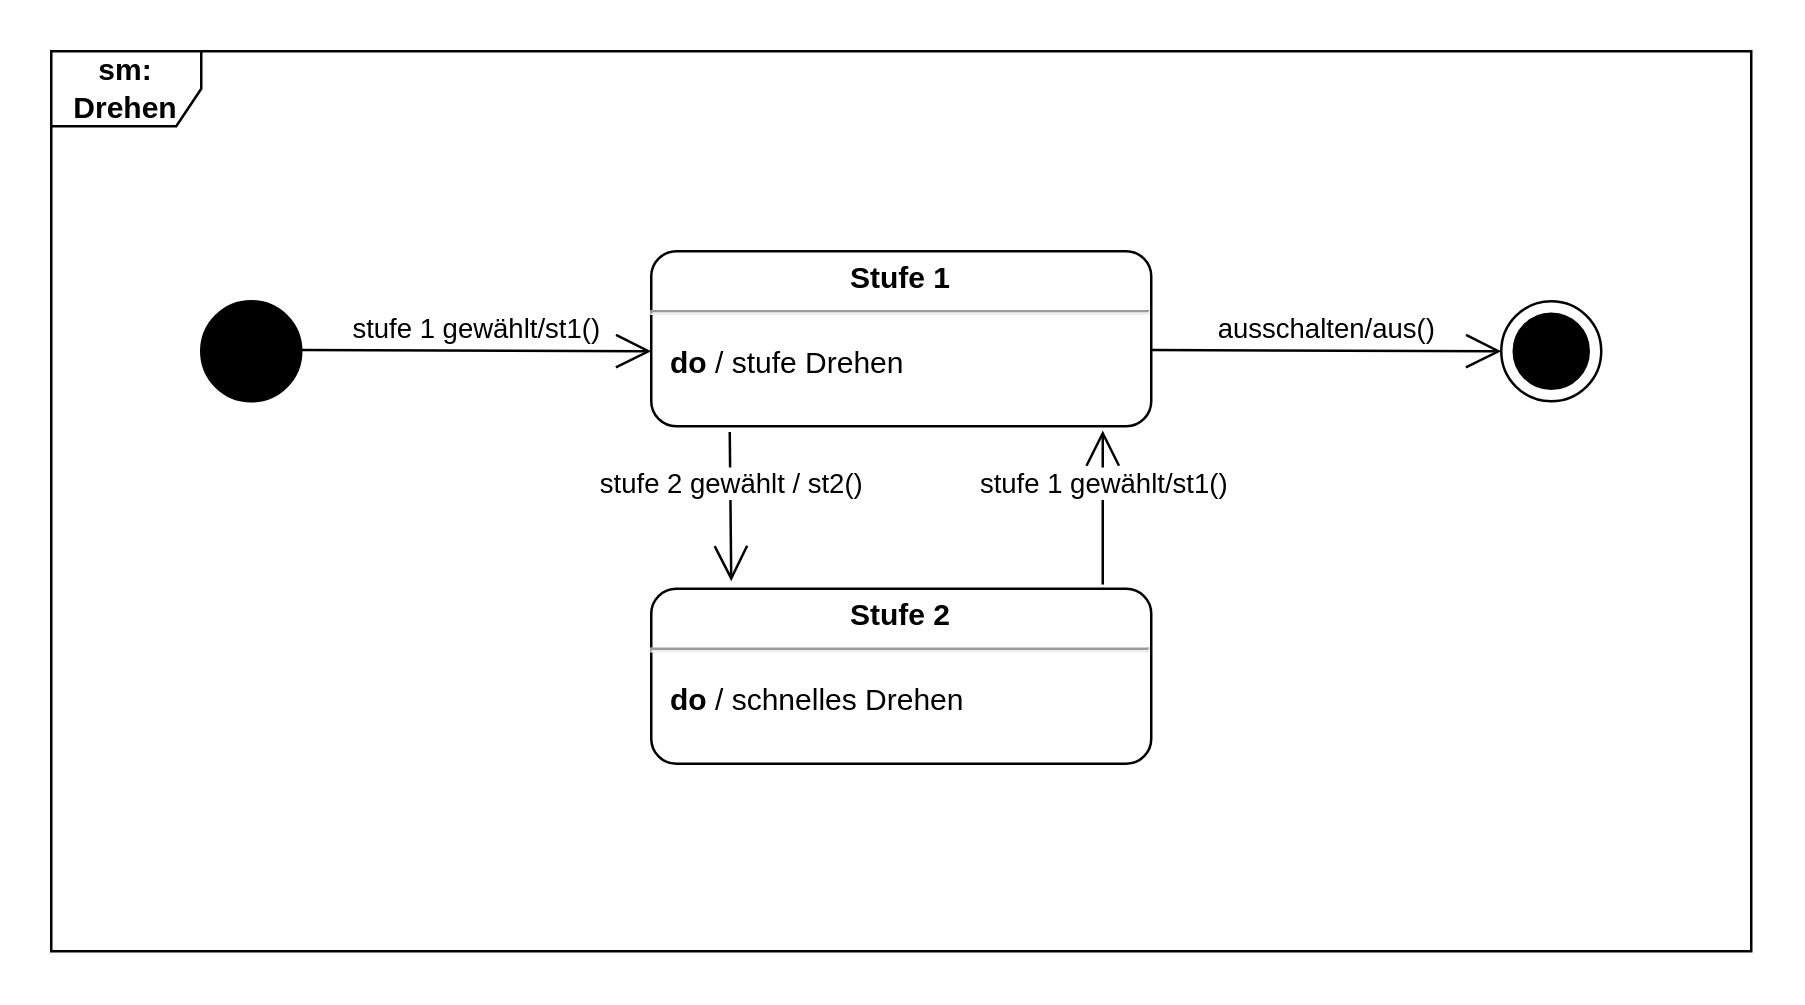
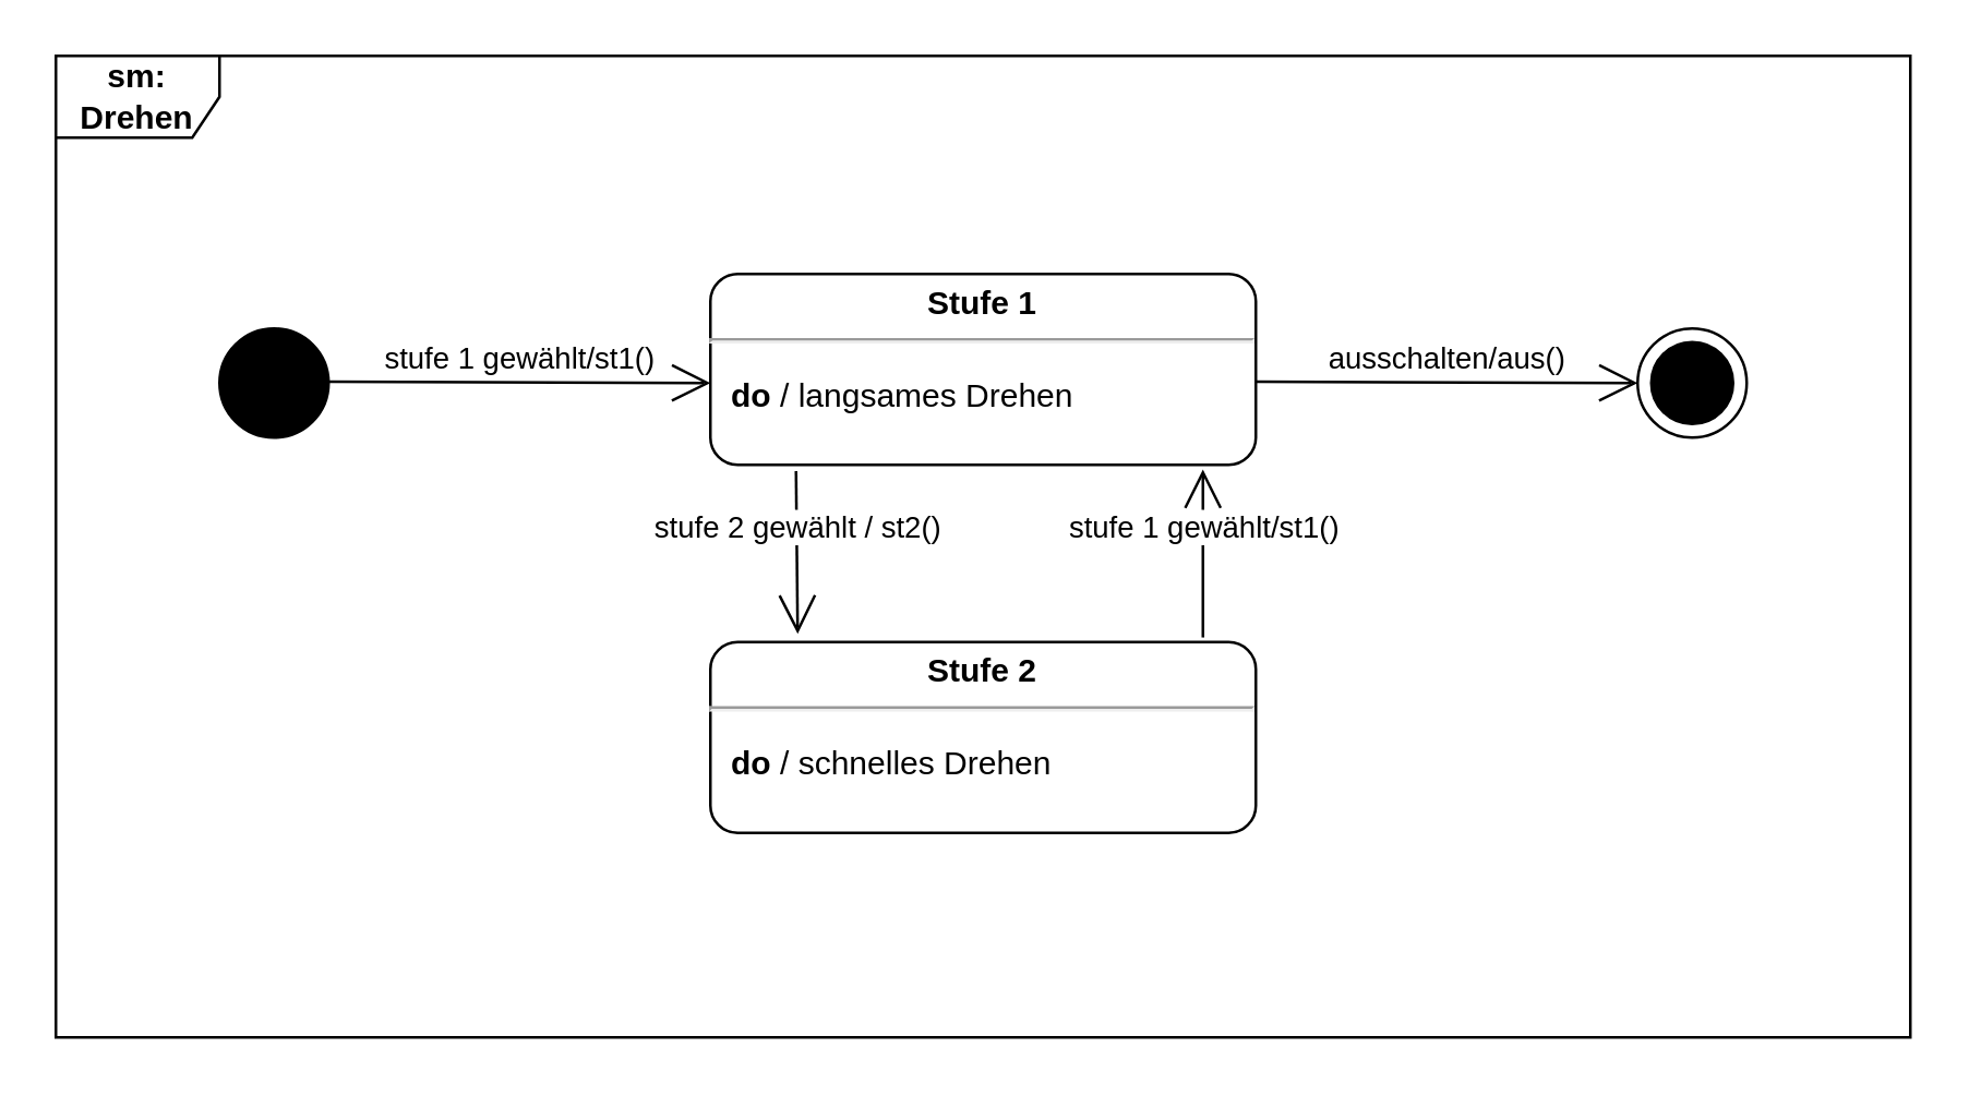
- <mxCell id="5" value="&lt;p style=&quot;margin:0px;margin-top:4px;text-align:center;&quot;&gt;&lt;b&gt;Stufe 1&lt;/b&gt;&lt;/p&gt;&lt;hr&gt;&lt;p&gt;&lt;/p&gt;&lt;p style=&quot;margin:0px;margin-left:8px;text-align:left;&quot;&gt;&lt;b&gt;do&lt;/b&gt; / stufe Drehen&lt;br&gt;&lt;br&gt;&lt;/p&gt;" style="shape=mxgraph.sysml.simpleState;html=1;overflow=fill;whiteSpace=wrap;align=center;" parent="1" vertex="1"><mxGeometry x="260" y="100" width="200" height="70" as="geometry" /></mxCell>
+ <mxCell id="5" value="&lt;p style=&quot;margin:0px;margin-top:4px;text-align:center;&quot;&gt;&lt;b&gt;Stufe 1&lt;/b&gt;&lt;/p&gt;&lt;hr&gt;&lt;p&gt;&lt;/p&gt;&lt;p style=&quot;margin:0px;margin-left:8px;text-align:left;&quot;&gt;&lt;b&gt;do&lt;/b&gt; / langsames Drehen&lt;br&gt;&lt;br&gt;&lt;/p&gt;" style="shape=mxgraph.sysml.simpleState;html=1;overflow=fill;whiteSpace=wrap;align=center;" parent="1" vertex="1"><mxGeometry x="260" y="100" width="200" height="70" as="geometry" /></mxCell>
